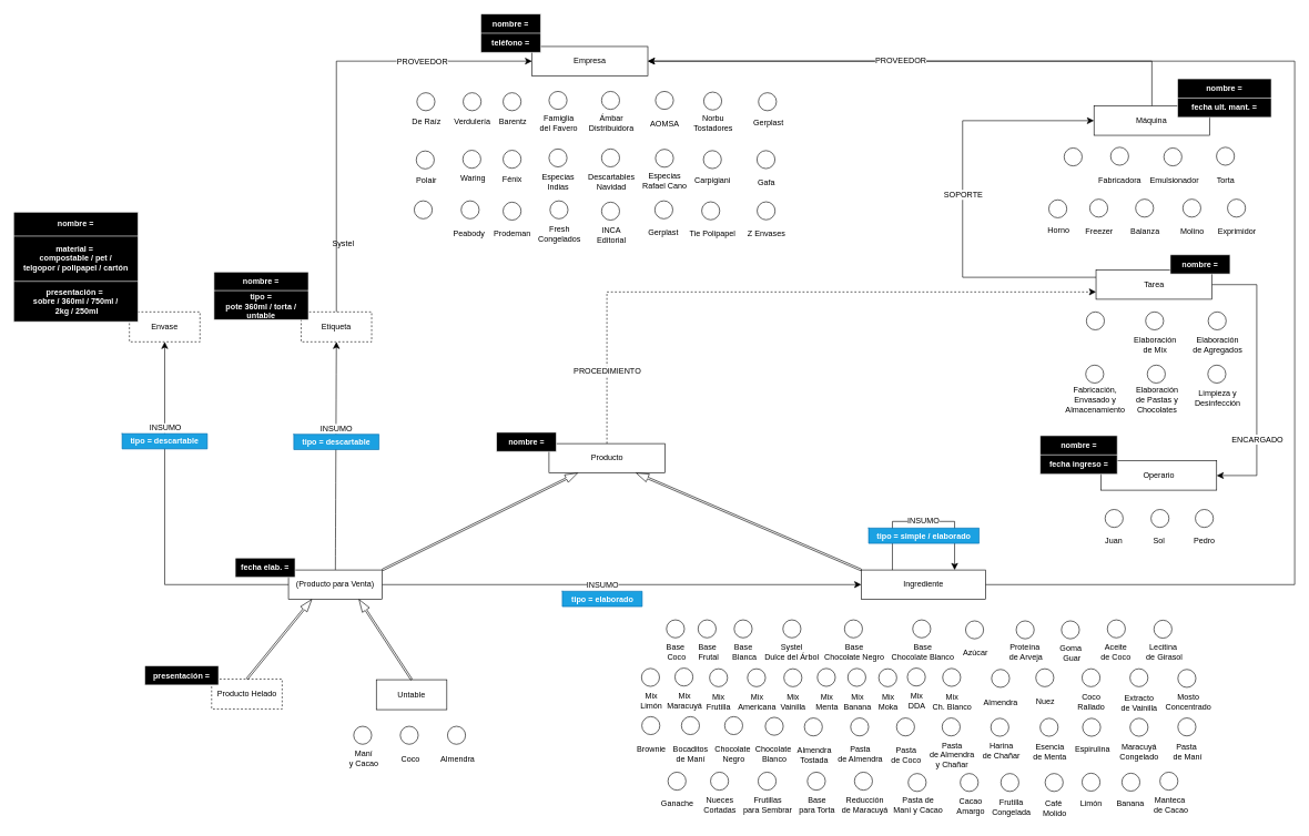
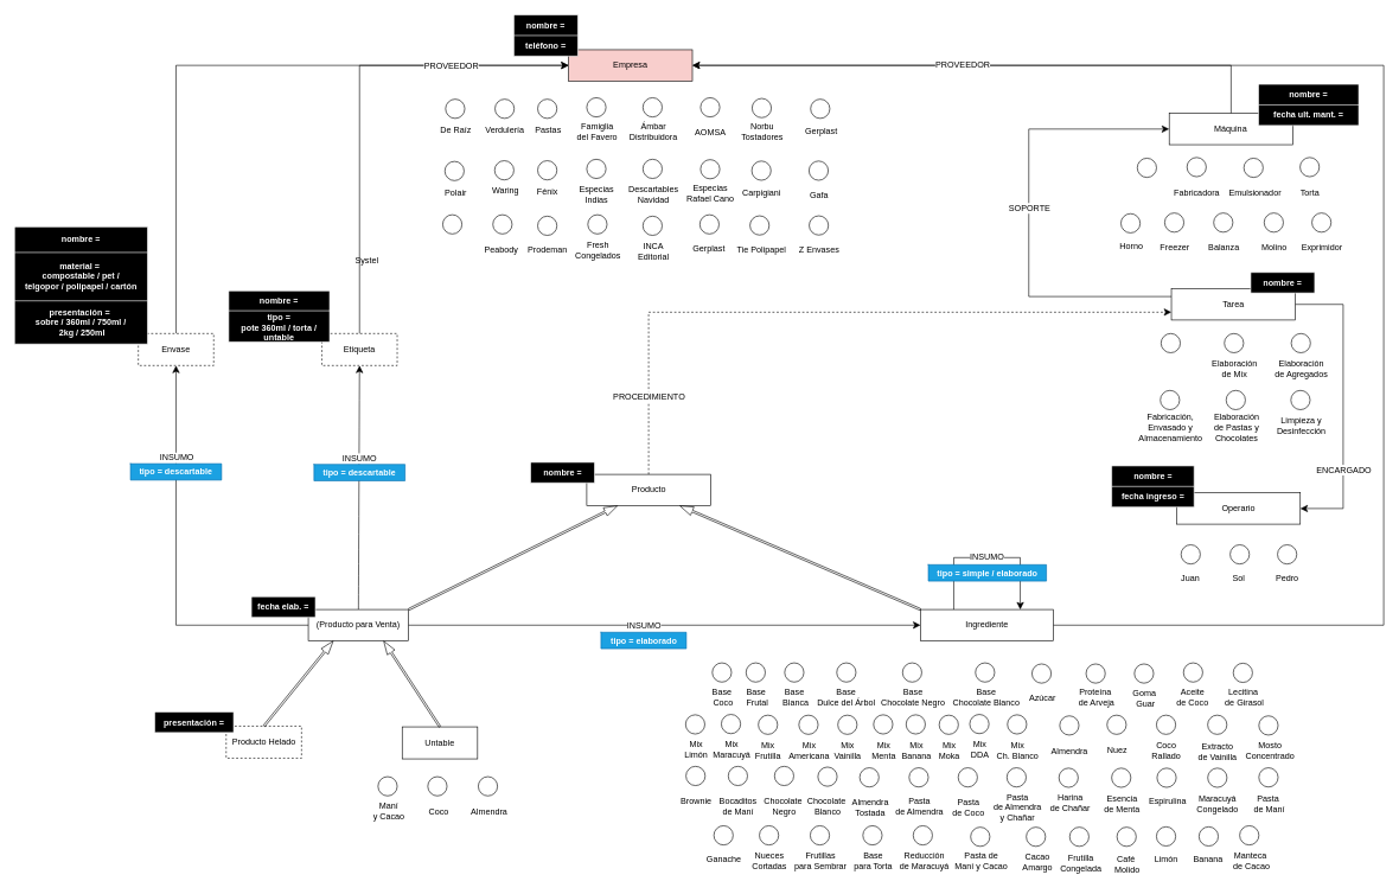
- <mxCell id="141" value="Empresa" style="rounded=0;whiteSpace=wrap;html=1;" parent="1" vertex="1"><mxGeometry x="799" y="69" width="174" height="44" as="geometry" /></mxCell>
+ <mxCell id="141" value="Empresa" style="rounded=0;whiteSpace=wrap;html=1;fillColor=#f8cecc;" parent="1" vertex="1"><mxGeometry x="799" y="69" width="174" height="44" as="geometry" /></mxCell>
+ <mxCell id="75" style="edgeStyle=orthogonalEdgeStyle;rounded=0;orthogonalLoop=1;jettySize=auto;html=1;exitX=0.5;exitY=0;exitDx=0;exitDy=0;entryX=0;entryY=0.5;entryDx=0;entryDy=0;fontSize=12;startSize=8;endSize=8;" parent="1" source="76" target="141" edge="1"><mxGeometry relative="1" as="geometry" /></mxCell>
- <mxCell id="143" value="Barentz" style="text;html=1;align=center;verticalAlign=middle;resizable=0;points=[];autosize=1;strokeColor=none;fillColor=none;fontSize=12;" parent="1" vertex="1"><mxGeometry x="740" y="169.5" width="59" height="26" as="geometry" /></mxCell>
+ <mxCell id="143" value="Pastas" style="text;html=1;align=center;verticalAlign=middle;resizable=0;points=[];autosize=1;strokeColor=none;fillColor=none;fontSize=12;" parent="1" vertex="1"><mxGeometry x="740" y="169.5" width="59" height="26" as="geometry" /></mxCell>
- <mxCell id="191" value="&lt;div&gt;Systel &lt;br&gt;&lt;/div&gt;&lt;div&gt;Dulce del Árbol&lt;br&gt;&lt;/div&gt;" style="text;html=1;align=center;verticalAlign=middle;resizable=0;points=[];autosize=1;strokeColor=none;fillColor=none;fontSize=12;" parent="1" vertex="1"><mxGeometry x="1139.5" y="959" width="99" height="41" as="geometry" /></mxCell>
+ <mxCell id="191" value="&lt;div&gt;Base &lt;br&gt;&lt;/div&gt;&lt;div&gt;Dulce del Árbol&lt;br&gt;&lt;/div&gt;" style="text;html=1;align=center;verticalAlign=middle;resizable=0;points=[];autosize=1;strokeColor=none;fillColor=none;fontSize=12;" parent="1" vertex="1"><mxGeometry x="1139.5" y="959" width="99" height="41" as="geometry" /></mxCell>
